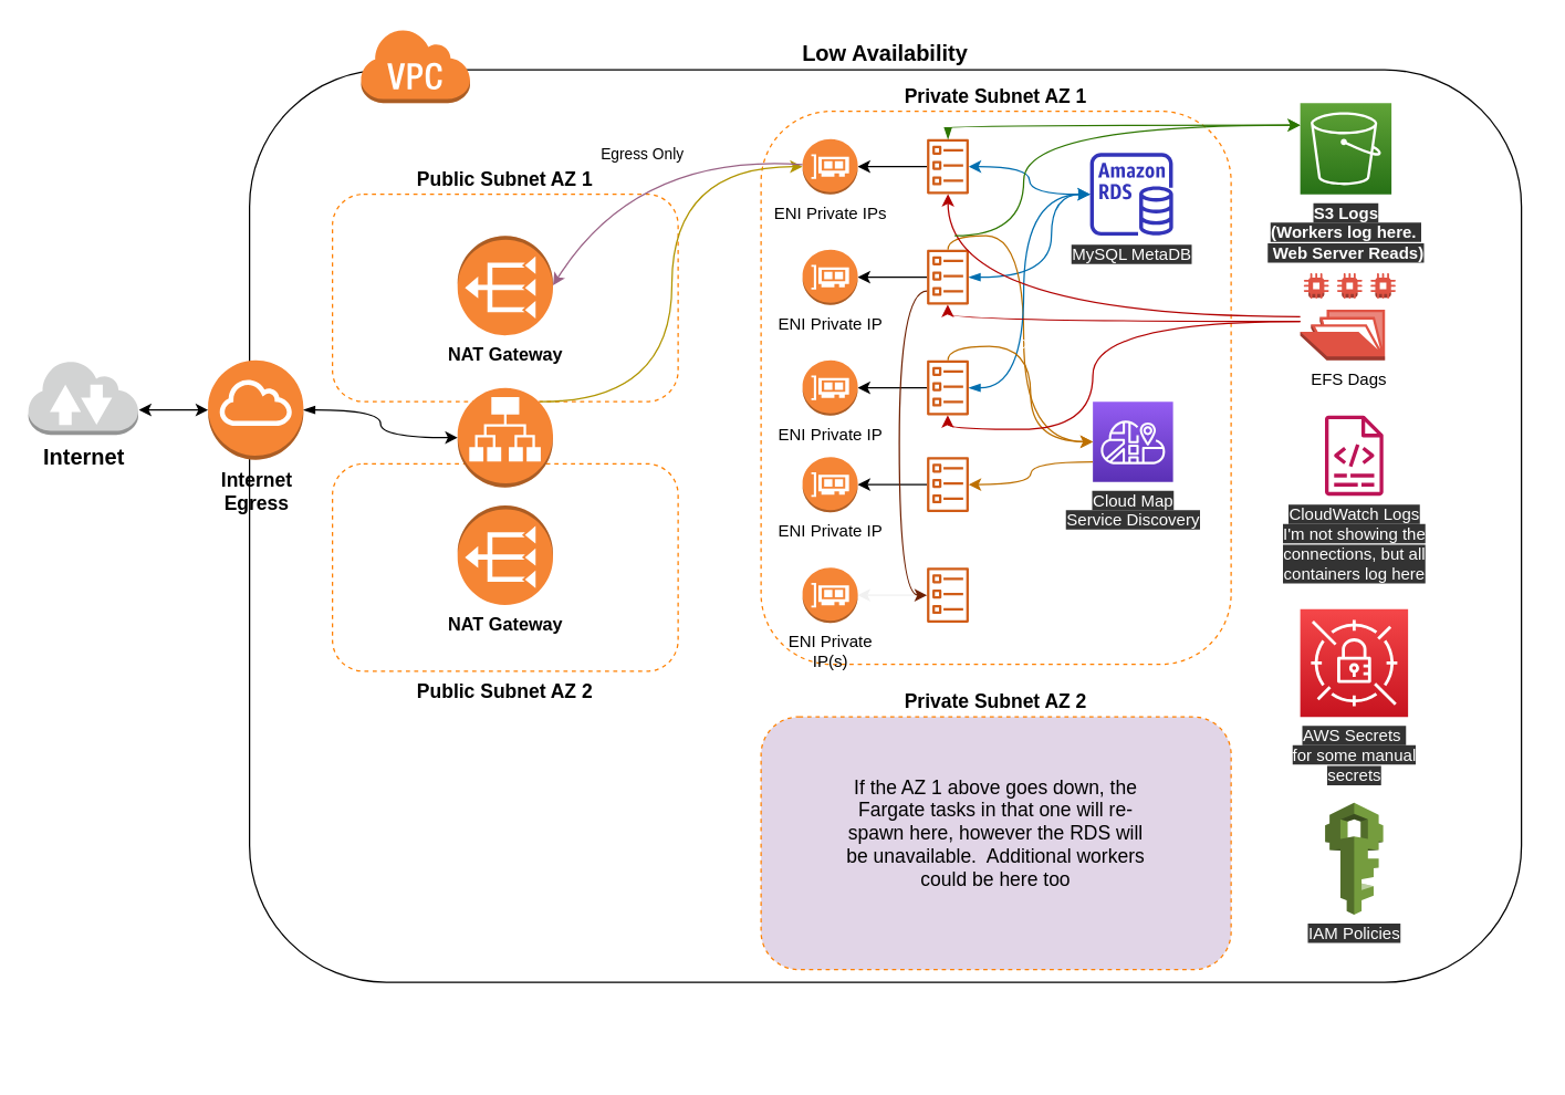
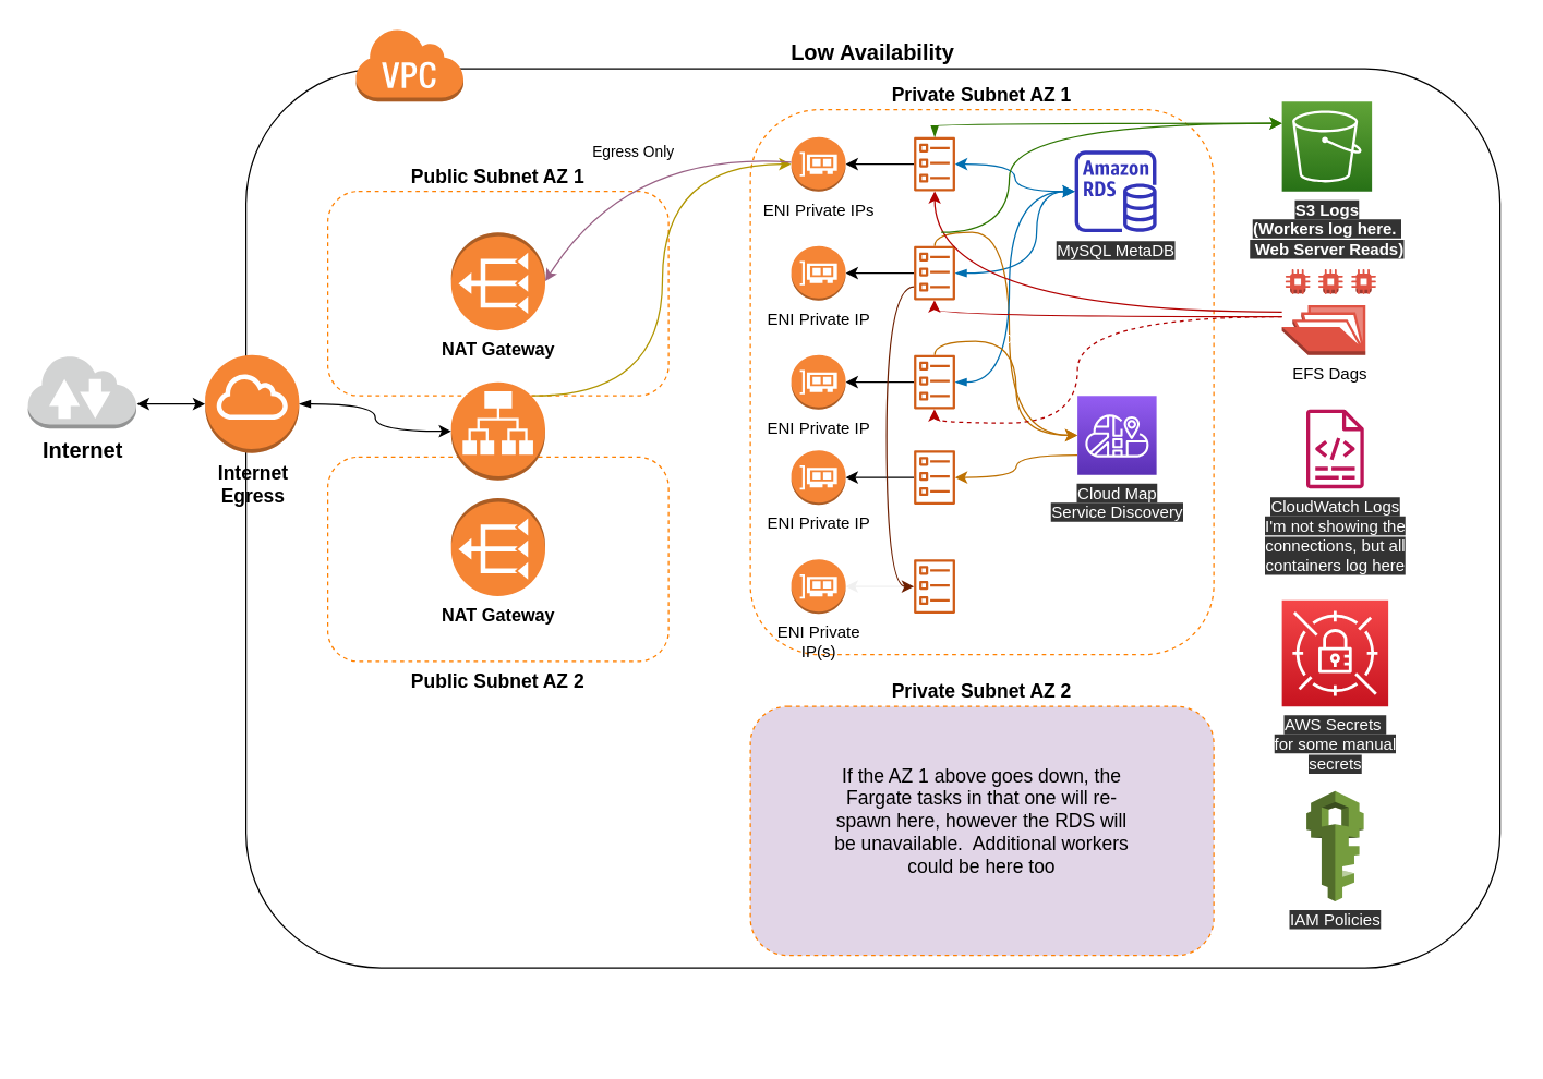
- <mxCell id="33" style="edgeStyle=orthogonalEdgeStyle;curved=1;rounded=0;orthogonalLoop=1;jettySize=auto;html=1;labelBackgroundColor=#0000FF;fontColor=#0000FF;startArrow=none;startFill=0;fillColor=#e51400;strokeColor=#B20000;" parent="4" source="36" target="21" edge="1"><mxGeometry relative="1" as="geometry"><Array as="points"><mxPoint x="610" y="212" /><mxPoint x="610" y="290" /><mxPoint x="505" y="290" /></Array></mxGeometry></mxCell>
+ <mxCell id="33" style="edgeStyle=orthogonalEdgeStyle;curved=1;rounded=0;orthogonalLoop=1;jettySize=auto;html=1;labelBackgroundColor=#0000FF;fontColor=#0000FF;startArrow=none;startFill=0;fillColor=#e51400;strokeColor=#B20000;dashed=1;" parent="4" source="36" target="21" edge="1"><mxGeometry relative="1" as="geometry"><Array as="points"><mxPoint x="610" y="212" /><mxPoint x="610" y="290" /><mxPoint x="505" y="290" /></Array></mxGeometry></mxCell>
